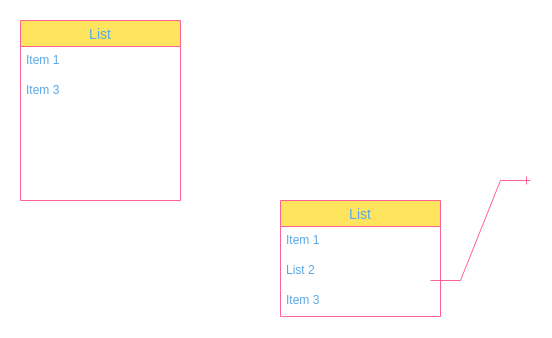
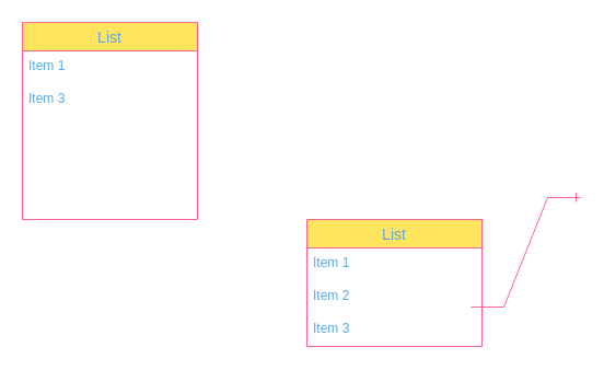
- <mxCell id="8" value="List 2" style="text;strokeColor=none;fillColor=none;spacingLeft=4;spacingRight=4;overflow=hidden;rotatable=0;points=[[0,0.5],[1,0.5]];portConstraint=eastwest;fontSize=12;whiteSpace=wrap;html=1;fontColor=#5AA9E6;" parent="6" vertex="1"><mxGeometry y="56" width="160" height="30" as="geometry" /></mxCell>
+ <mxCell id="8" value="Item 2" style="text;strokeColor=none;fillColor=none;spacingLeft=4;spacingRight=4;overflow=hidden;rotatable=0;points=[[0,0.5],[1,0.5]];portConstraint=eastwest;fontSize=12;whiteSpace=wrap;html=1;fontColor=#5AA9E6;" parent="6" vertex="1"><mxGeometry y="56" width="160" height="30" as="geometry" /></mxCell>
